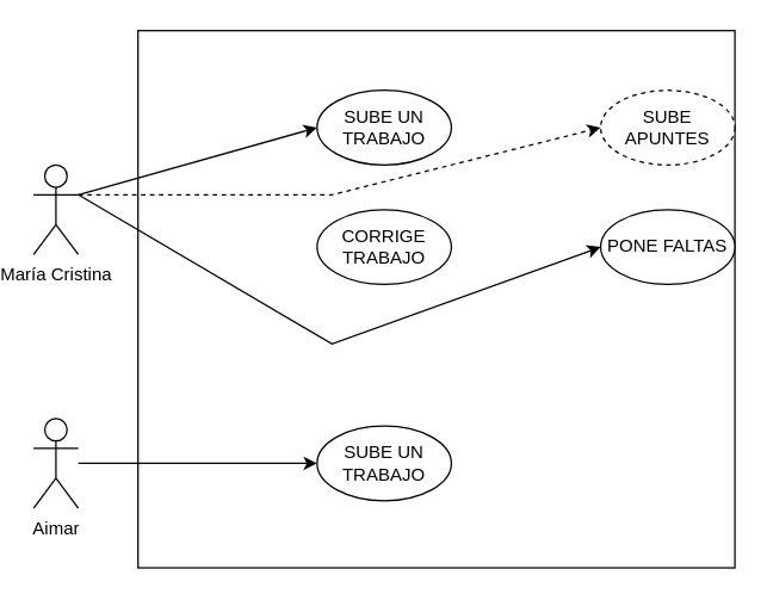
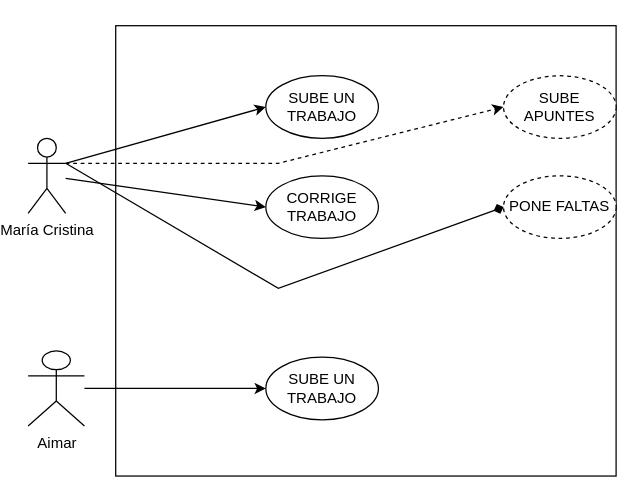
+ <mxCell id="11" value="" style="endArrow=classic;html=1;rounded=0;entryX=0;entryY=0.5;entryDx=0;entryDy=0;" parent="1" source="2" target="5" edge="1"><mxGeometry width="50" height="50" relative="1" as="geometry"><mxPoint x="70" y="140" as="sourcePoint" /><mxPoint x="120" y="90" as="targetPoint" /></mxGeometry></mxCell>
- <mxCell id="7" value="PONE FALTAS" style="ellipse;whiteSpace=wrap;html=1;" parent="1" vertex="1"><mxGeometry x="400" y="140" width="90" height="50" as="geometry" /></mxCell>
+ <mxCell id="7" value="PONE FALTAS" style="ellipse;whiteSpace=wrap;html=1;dashed=1;" parent="1" vertex="1"><mxGeometry x="400" y="140" width="90" height="50" as="geometry" /></mxCell>
- <mxCell id="14" value="" style="endArrow=classic;html=1;rounded=0;entryX=0;entryY=0.5;entryDx=0;entryDy=0;exitX=1;exitY=0.333;exitDx=0;exitDy=0;exitPerimeter=0;" parent="1" source="2" target="7" edge="1"><mxGeometry width="50" height="50" relative="1" as="geometry"><mxPoint x="70" y="162" as="sourcePoint" /><mxPoint x="230" y="185" as="targetPoint" /><Array as="points"><mxPoint x="220" y="230" /></Array></mxGeometry></mxCell>
+ <mxCell id="14" value="" style="endArrow=diamond;html=1;rounded=0;entryX=0;entryY=0.5;entryDx=0;entryDy=0;exitX=1;exitY=0.333;exitDx=0;exitDy=0;exitPerimeter=0;" parent="1" source="2" target="7" edge="1"><mxGeometry width="50" height="50" relative="1" as="geometry"><mxPoint x="70" y="162" as="sourcePoint" /><mxPoint x="230" y="185" as="targetPoint" /><Array as="points"><mxPoint x="220" y="230" /></Array></mxGeometry></mxCell>
- <mxCell id="8" value="Aimar" style="shape=umlActor;verticalLabelPosition=bottom;verticalAlign=top;html=1;outlineConnect=0;" parent="1" vertex="1"><mxGeometry x="20" y="280" width="30" height="60" as="geometry" /></mxCell>
+ <mxCell id="8" value="Aimar" style="shape=umlActor;verticalLabelPosition=bottom;verticalAlign=top;html=1;outlineConnect=0;" parent="1" vertex="1"><mxGeometry x="20" y="280" width="45" height="60" as="geometry" /></mxCell>
